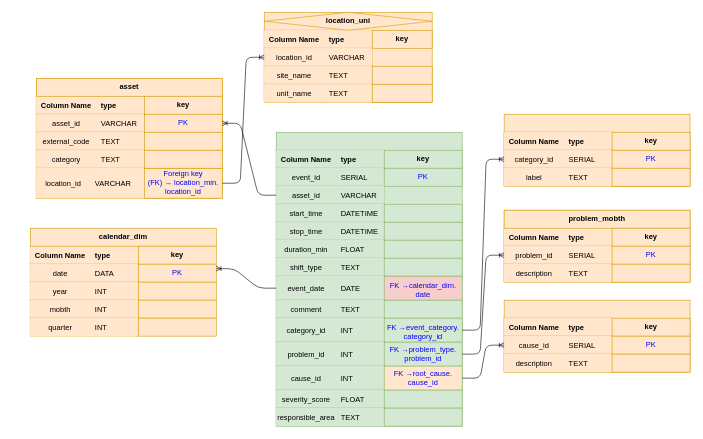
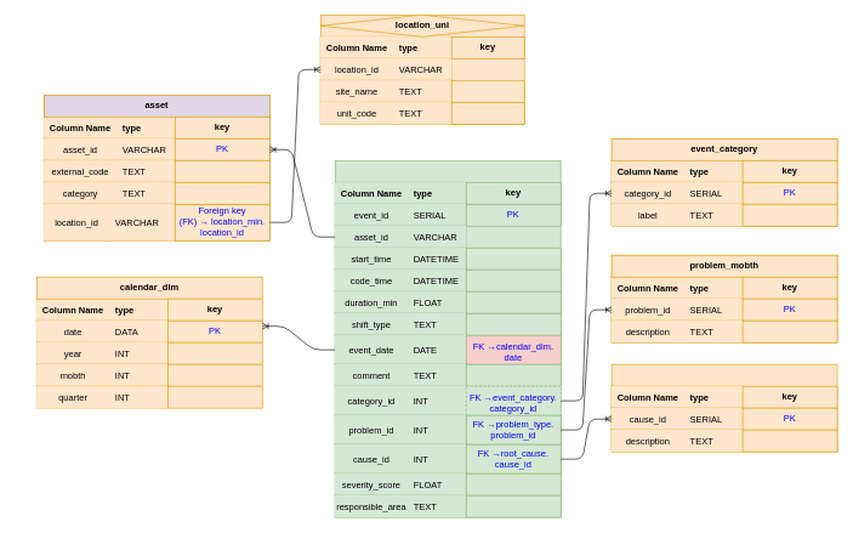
- <mxCell id="29" value="&lt;b&gt;&lt;font&gt;asset&lt;/font&gt;&lt;/b&gt;" style="whiteSpace=wrap;html=1;align=center;fontSize=12.5;fillColor=#ffe6cc;strokeColor=#d79b00;" parent="24" vertex="1"><mxGeometry width="310" height="30" as="geometry" /></mxCell>
+ <mxCell id="29" value="&lt;b&gt;&lt;font&gt;asset&lt;/font&gt;&lt;/b&gt;" style="whiteSpace=wrap;html=1;align=center;fontSize=12.5;fillColor=#e1d5e7;strokeColor=#d79b00;" parent="24" vertex="1"><mxGeometry width="310" height="30" as="geometry" /></mxCell>
- <mxCell id="21" value="unit_name" style="shape=partialRectangle;connectable=0;fillColor=#ffe6cc;top=0;left=0;bottom=0;right=0;editable=1;overflow=hidden;fontSize=12.5;strokeColor=#d79b00;" parent="20" vertex="1"><mxGeometry width="100" height="30" as="geometry"><mxRectangle width="100" height="30" as="alternateBounds" /></mxGeometry></mxCell>
+ <mxCell id="21" value="unit_code" style="shape=partialRectangle;connectable=0;fillColor=#ffe6cc;top=0;left=0;bottom=0;right=0;editable=1;overflow=hidden;fontSize=12.5;strokeColor=#d79b00;" parent="20" vertex="1"><mxGeometry width="100" height="30" as="geometry"><mxRectangle width="100" height="30" as="alternateBounds" /></mxGeometry></mxCell>
+ <mxCell id="153" value="&lt;b&gt;&lt;font&gt;event_category&lt;/font&gt;&lt;/b&gt;" style="whiteSpace=wrap;html=1;align=center;fontSize=12.5;fillColor=#ffe6cc;strokeColor=#d79b00;" parent="148" vertex="1"><mxGeometry width="310" height="30" as="geometry" /></mxCell>
- <mxCell id="100" value="stop_time" style="shape=partialRectangle;connectable=0;fillColor=#d5e8d4;top=0;left=0;bottom=0;right=0;editable=1;overflow=hidden;fontSize=12.5;strokeColor=#82b366;" parent="99" vertex="1"><mxGeometry width="100" height="30" as="geometry"><mxRectangle width="100" height="30" as="alternateBounds" /></mxGeometry></mxCell>
+ <mxCell id="100" value="code_time" style="shape=partialRectangle;connectable=0;fillColor=#d5e8d4;top=0;left=0;bottom=0;right=0;editable=1;overflow=hidden;fontSize=12.5;strokeColor=#82b366;" parent="99" vertex="1"><mxGeometry width="100" height="30" as="geometry"><mxRectangle width="100" height="30" as="alternateBounds" /></mxGeometry></mxCell>
- <mxCell id="127" value="&lt;table&gt;&lt;tbody&gt;&lt;tr&gt;&lt;td data-col-size=&quot;sm&quot; data-start=&quot;2295&quot; data-end=&quot;2306&quot;&gt;&lt;/td&gt;&lt;/tr&gt;&lt;/tbody&gt;&lt;/table&gt;&lt;table&gt;&lt;tbody&gt;&lt;tr&gt;&lt;td data-col-size=&quot;sm&quot; data-start=&quot;2306&quot; data-end=&quot;2345&quot;&gt;&lt;span data-start=&quot;2308&quot; data-end=&quot;2343&quot;&gt;&lt;font style=&quot;color: rgb(0, 0, 255);&quot;&gt;FK →event_category.&lt;br&gt;category_id&lt;br&gt;&lt;/font&gt;&lt;/span&gt;&lt;/td&gt;&lt;/tr&gt;&lt;/tbody&gt;&lt;/table&gt;" style="whiteSpace=wrap;html=1;align=center;fontStyle=0;fontSize=12.5;fillColor=#d5e8d4;strokeColor=#82b366;" parent="78" vertex="1"><mxGeometry x="180" y="310" width="130" height="40" as="geometry" /></mxCell>
+ <mxCell id="127" value="&lt;table&gt;&lt;tbody&gt;&lt;tr&gt;&lt;td data-col-size=&quot;sm&quot; data-start=&quot;2295&quot; data-end=&quot;2306&quot;&gt;&lt;/td&gt;&lt;/tr&gt;&lt;/tbody&gt;&lt;/table&gt;&lt;table&gt;&lt;tbody&gt;&lt;tr&gt;&lt;td data-col-size=&quot;sm&quot; data-start=&quot;2306&quot; data-end=&quot;2345&quot;&gt;&lt;span data-start=&quot;2308&quot; data-end=&quot;2343&quot;&gt;&lt;font style=&quot;color: rgb(0, 0, 255);&quot;&gt;FK →event_category.&lt;br&gt;category_id&lt;br&gt;&lt;/font&gt;&lt;/span&gt;&lt;/td&gt;&lt;/tr&gt;&lt;/tbody&gt;&lt;/table&gt;" style="whiteSpace=wrap;html=1;align=center;fontStyle=0;fontSize=12.5;fillColor=#d5e8d4;strokeColor=#82b366;dashed=1;" parent="78" vertex="1"><mxGeometry x="180" y="310" width="130" height="40" as="geometry" /></mxCell>
- <mxCell id="137" value="&lt;font style=&quot;color: rgb(0, 0, 255); font-weight: normal;&quot;&gt;FK →root_cause.&lt;/font&gt;&lt;div&gt;&lt;font style=&quot;color: rgb(0, 0, 255); font-weight: normal;&quot;&gt;cause_id&lt;/font&gt;&lt;/div&gt;" style="whiteSpace=wrap;html=1;align=center;fontStyle=1;fontSize=12.5;fillColor=#ffe6cc;strokeColor=#82b366;" parent="78" vertex="1"><mxGeometry x="180" y="390" width="130" height="40" as="geometry" /></mxCell>
+ <mxCell id="137" value="&lt;font style=&quot;color: rgb(0, 0, 255); font-weight: normal;&quot;&gt;FK →root_cause.&lt;/font&gt;&lt;div&gt;&lt;font style=&quot;color: rgb(0, 0, 255); font-weight: normal;&quot;&gt;cause_id&lt;/font&gt;&lt;/div&gt;" style="whiteSpace=wrap;html=1;align=center;fontStyle=1;fontSize=12.5;fillColor=#d5e8d4;strokeColor=#82b366;" parent="78" vertex="1"><mxGeometry x="180" y="390" width="130" height="40" as="geometry" /></mxCell>
